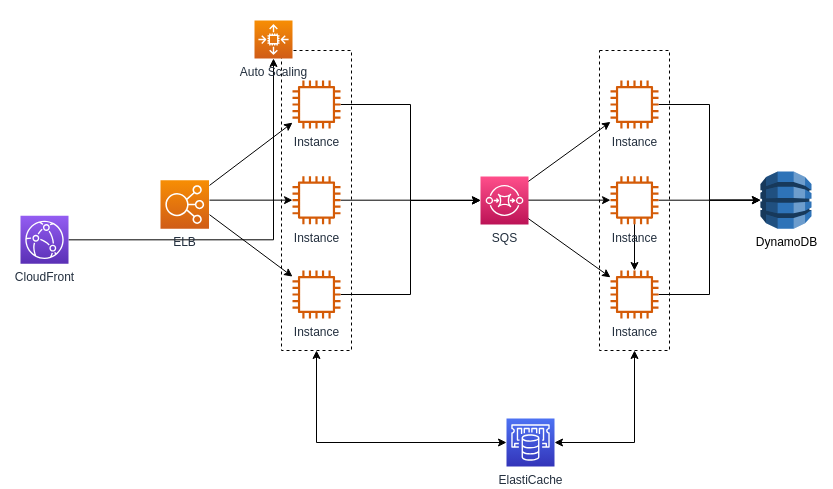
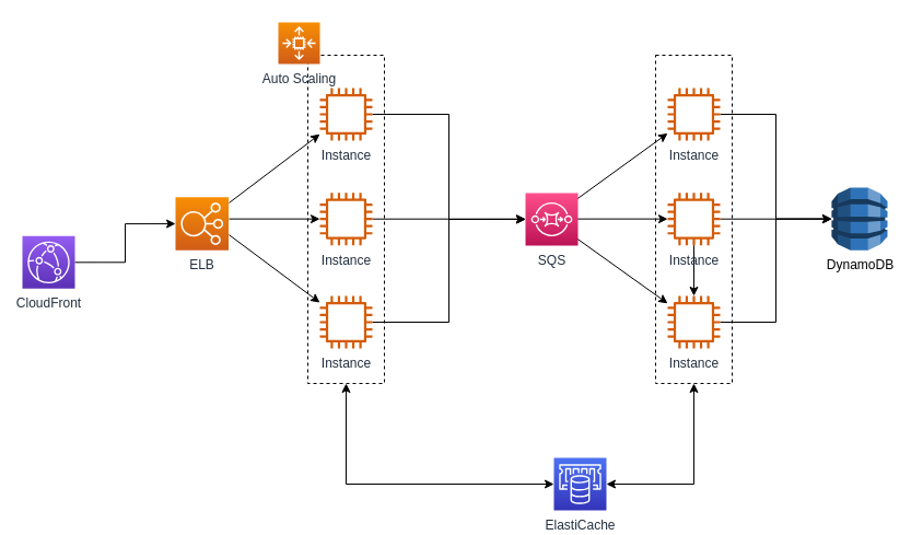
- <mxCell id="2" style="edgeStyle=orthogonalEdgeStyle;rounded=0;orthogonalLoop=1;jettySize=auto;html=1;exitX=1;exitY=0.5;exitDx=0;exitDy=0;exitPerimeter=0;" parent="1" source="26" target="29" edge="1"><mxGeometry relative="1" as="geometry"><mxPoint x="60" y="200" as="sourcePoint" /><mxPoint x="170" y="199.667" as="targetPoint" /></mxGeometry></mxCell>
+ <mxCell id="2" style="edgeStyle=orthogonalEdgeStyle;rounded=0;orthogonalLoop=1;jettySize=auto;html=1;entryX=0;entryY=0.5;entryDx=0;entryDy=0;entryPerimeter=0;exitX=1;exitY=0.5;exitDx=0;exitDy=0;exitPerimeter=0;" parent="1" source="26" target="27" edge="1"><mxGeometry relative="1" as="geometry"><mxPoint x="60" y="200" as="sourcePoint" /><mxPoint x="170" y="199.667" as="targetPoint" /></mxGeometry></mxCell>
